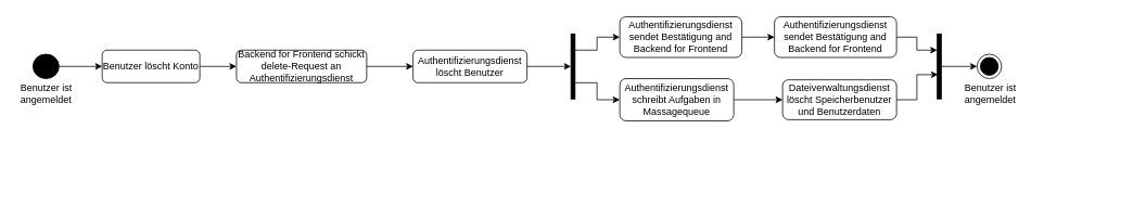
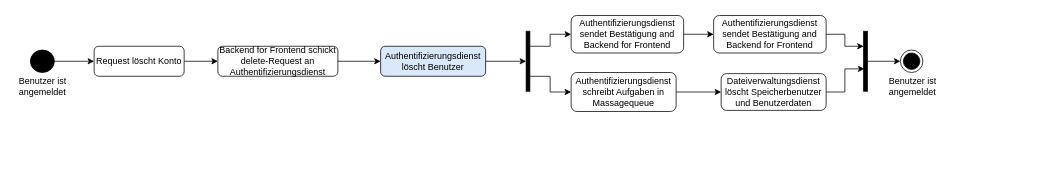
- <mxCell id="5" value="Benutzer löscht Konto" style="rounded=1;whiteSpace=wrap;html=1;fontSize=12;glass=0;strokeWidth=1;shadow=0;" parent="1" vertex="1"><mxGeometry x="125" y="61" width="120" height="40" as="geometry" /></mxCell>
+ <mxCell id="5" value="Request löscht Konto" style="rounded=1;whiteSpace=wrap;html=1;fontSize=12;glass=0;strokeWidth=1;shadow=0;" parent="1" vertex="1"><mxGeometry x="125" y="61" width="120" height="40" as="geometry" /></mxCell>
- <mxCell id="7" value="&lt;div&gt;Authentifizierungsdienst &lt;br&gt;&lt;/div&gt;&lt;div&gt;löscht Benutzer&lt;br&gt;&lt;/div&gt;" style="rounded=1;whiteSpace=wrap;html=1;fontSize=12;glass=0;strokeWidth=1;shadow=0;" parent="1" vertex="1"><mxGeometry x="507" y="61" width="140" height="40" as="geometry" /></mxCell>
+ <mxCell id="7" value="&lt;div&gt;Authentifizierungsdienst &lt;br&gt;&lt;/div&gt;&lt;div&gt;löscht Benutzer&lt;br&gt;&lt;/div&gt;" style="rounded=1;whiteSpace=wrap;html=1;fontSize=12;glass=0;strokeWidth=1;shadow=0;fillColor=#dae8fc;" parent="1" vertex="1"><mxGeometry x="507" y="61" width="140" height="40" as="geometry" /></mxCell>
